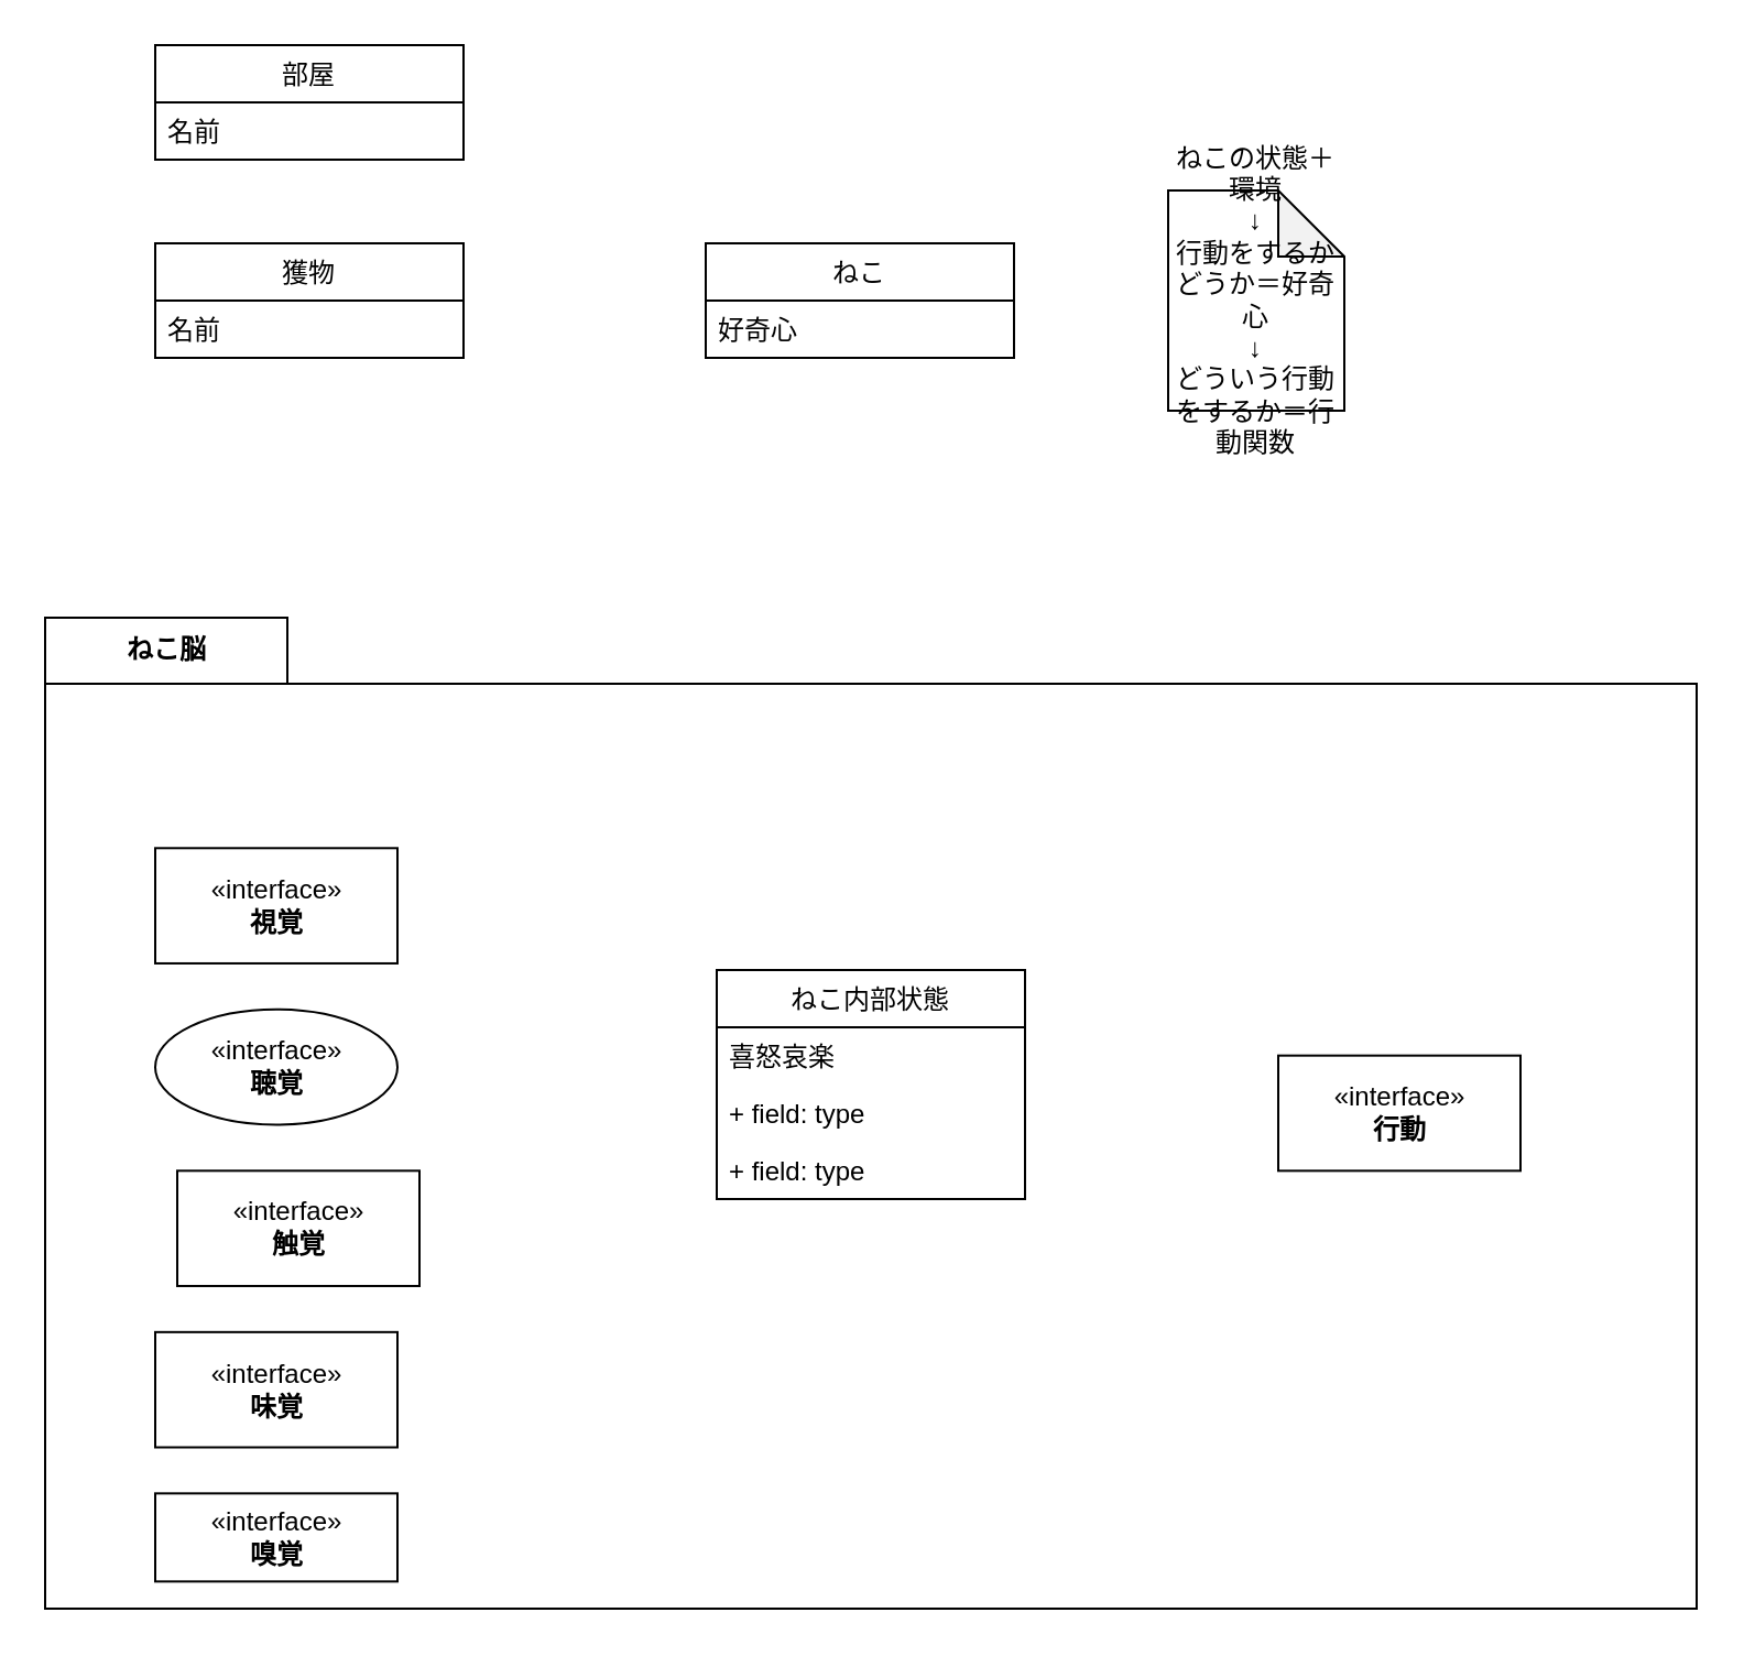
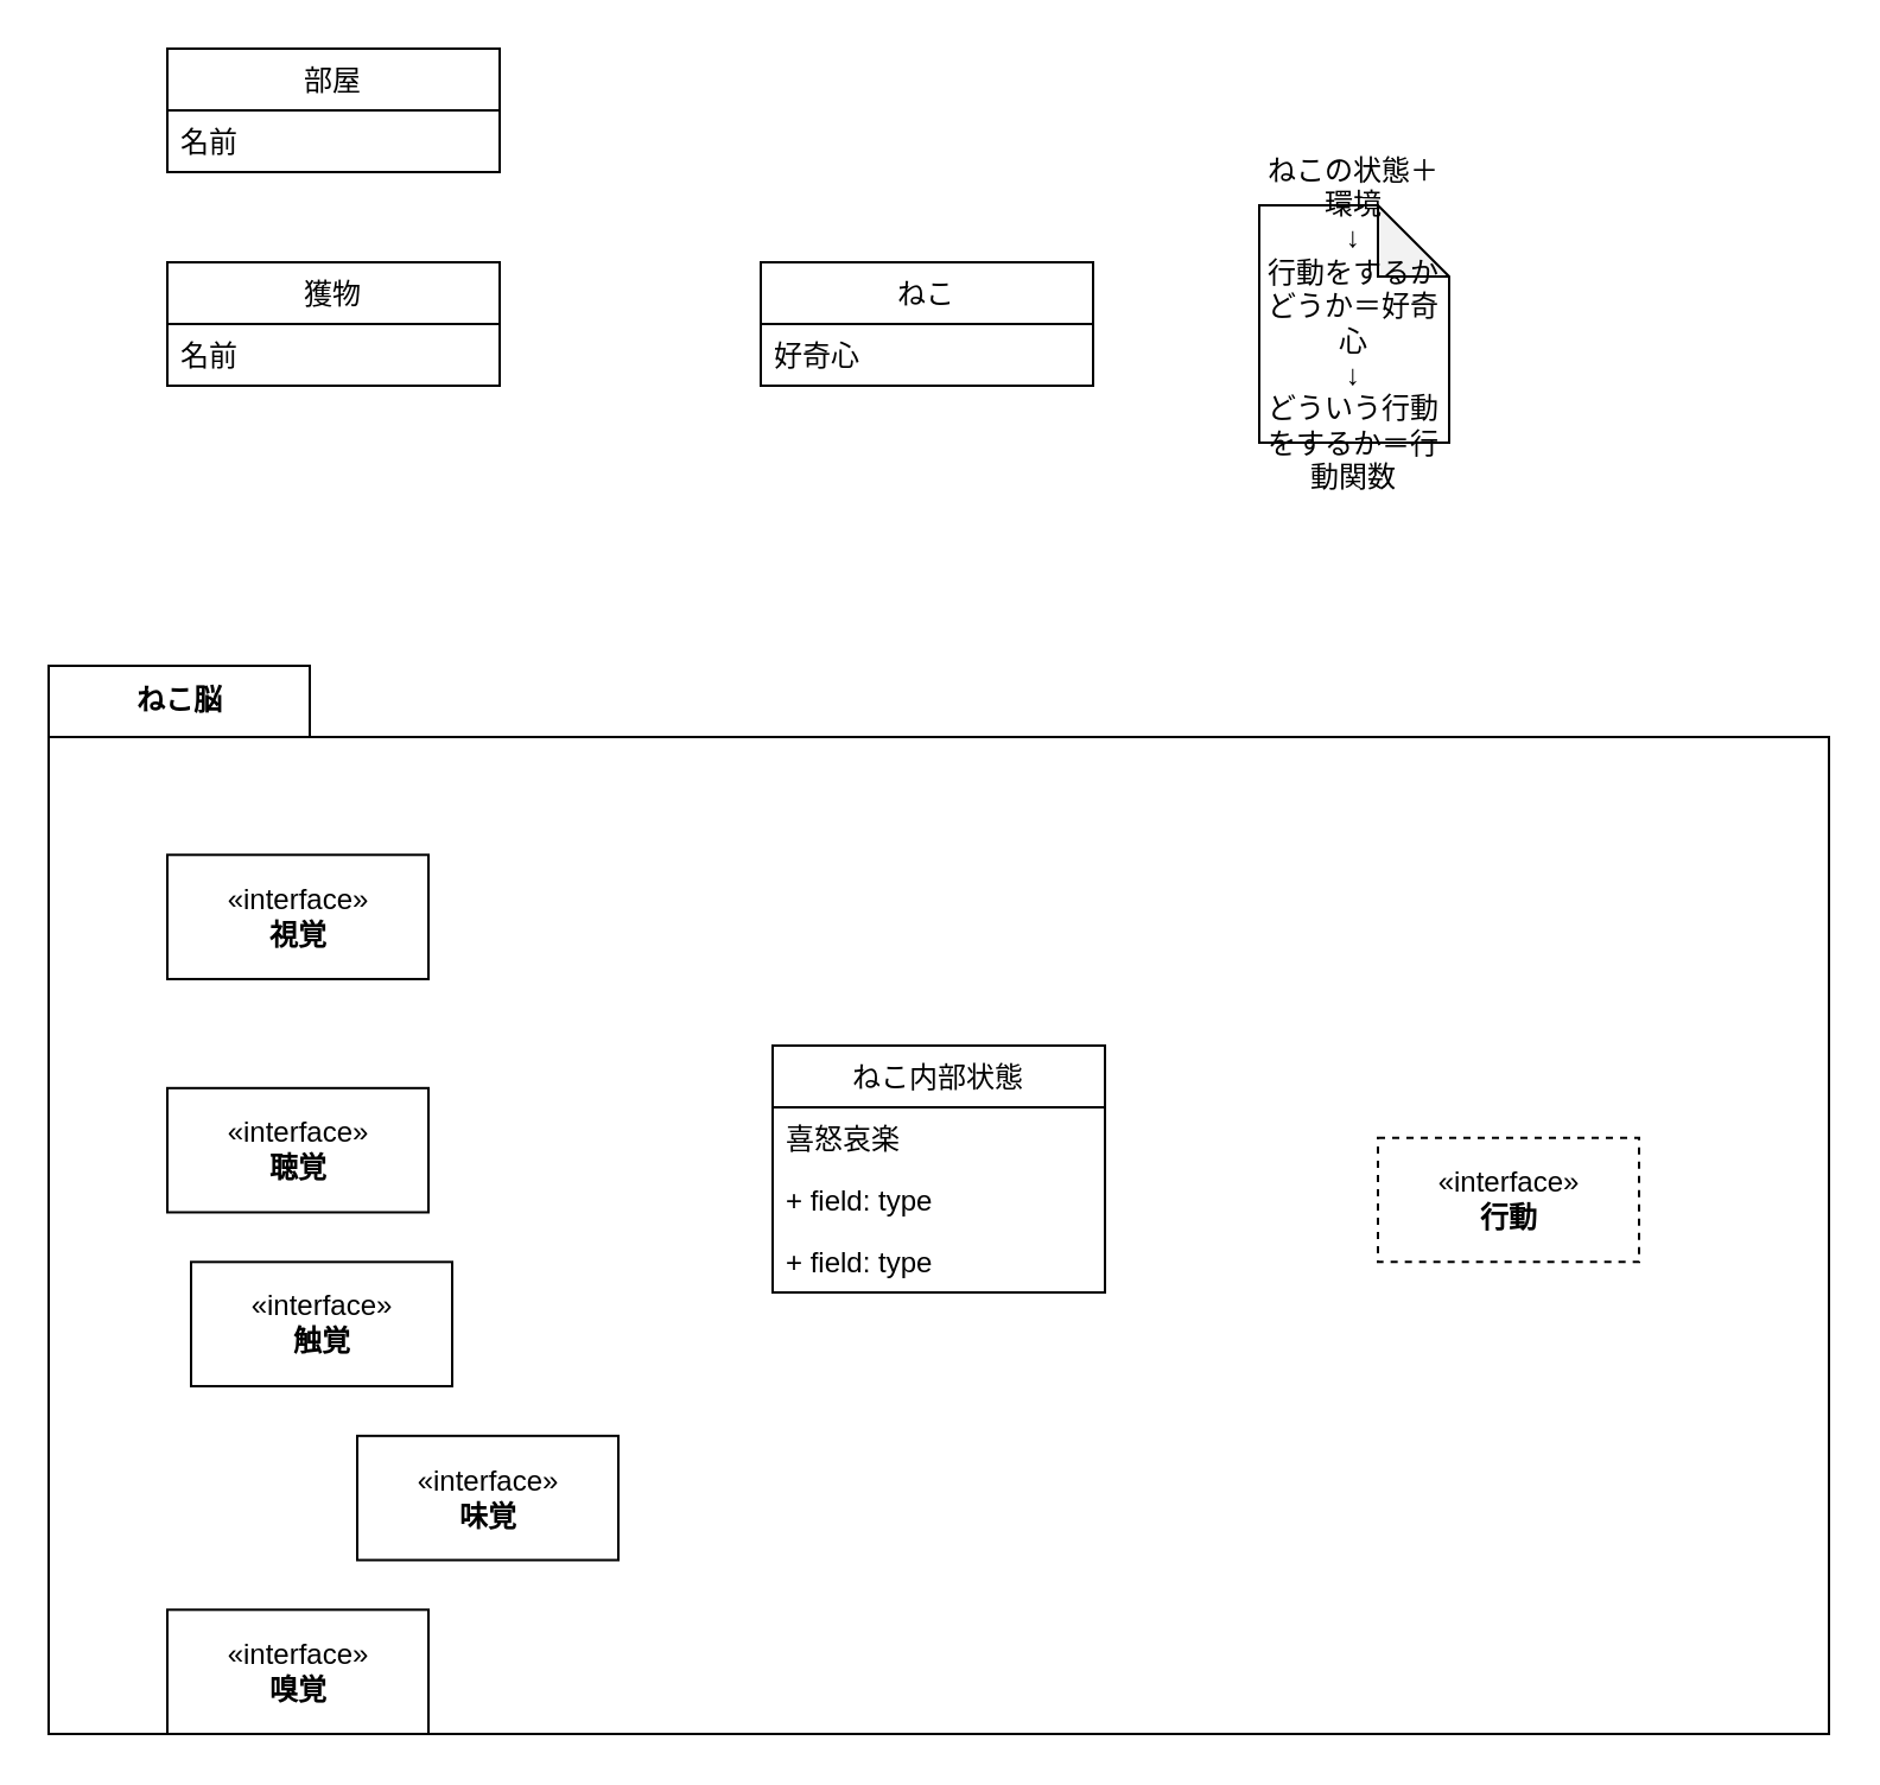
- <mxCell id="11" value="«interface»&lt;br&gt;&lt;b&gt;視覚&lt;/b&gt;" style="html=1;" vertex="1" parent="9"><mxGeometry x="50" y="104.651" width="110" height="52.326" as="geometry" /></mxCell>
+ <mxCell id="11" value="«interface»&lt;br&gt;&lt;b&gt;視覚&lt;/b&gt;" style="html=1;" vertex="1" parent="9"><mxGeometry x="50" y="79.651" width="110" height="52.326" as="geometry" /></mxCell>
- <mxCell id="12" value="«interface»&lt;br&gt;&lt;b&gt;聴覚&lt;/b&gt;" style="ellipse;html=1;" vertex="1" parent="9"><mxGeometry x="50" y="177.907" width="110" height="52.326" as="geometry" /></mxCell>
+ <mxCell id="12" value="«interface»&lt;br&gt;&lt;b&gt;聴覚&lt;/b&gt;" style="html=1;" vertex="1" parent="9"><mxGeometry x="50" y="177.907" width="110" height="52.326" as="geometry" /></mxCell>
- <mxCell id="20" value="«interface»&lt;br&gt;&lt;b&gt;行動&lt;br&gt;&lt;/b&gt;" style="html=1;" vertex="1" parent="9"><mxGeometry x="560" y="198.841" width="110" height="52.326" as="geometry" /></mxCell>
+ <mxCell id="20" value="«interface»&lt;br&gt;&lt;b&gt;行動&lt;br&gt;&lt;/b&gt;" style="html=1;dashed=1;" vertex="1" parent="9"><mxGeometry x="560" y="198.841" width="110" height="52.326" as="geometry" /></mxCell>
- <mxCell id="14" value="«interface»&lt;br&gt;&lt;b&gt;味覚&lt;/b&gt;" style="html=1;" vertex="1" parent="9"><mxGeometry x="50" y="324.419" width="110" height="52.326" as="geometry" /></mxCell>
+ <mxCell id="14" value="«interface»&lt;br&gt;&lt;b&gt;味覚&lt;/b&gt;" style="html=1;" vertex="1" parent="9"><mxGeometry x="130" y="324.419" width="110" height="52.326" as="geometry" /></mxCell>
- <mxCell id="15" value="«interface»&lt;br&gt;&lt;b&gt;嗅覚&lt;/b&gt;" style="html=1;" vertex="1" parent="9"><mxGeometry x="50" y="397.674" width="110" height="40" as="geometry" /></mxCell>
+ <mxCell id="15" value="«interface»&lt;br&gt;&lt;b&gt;嗅覚&lt;/b&gt;" style="html=1;" vertex="1" parent="9"><mxGeometry x="50" y="397.674" width="110" height="52.326" as="geometry" /></mxCell>
